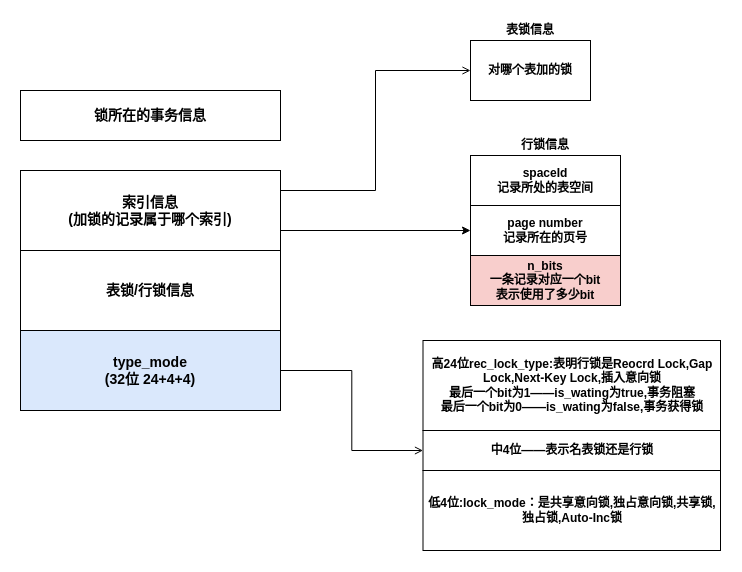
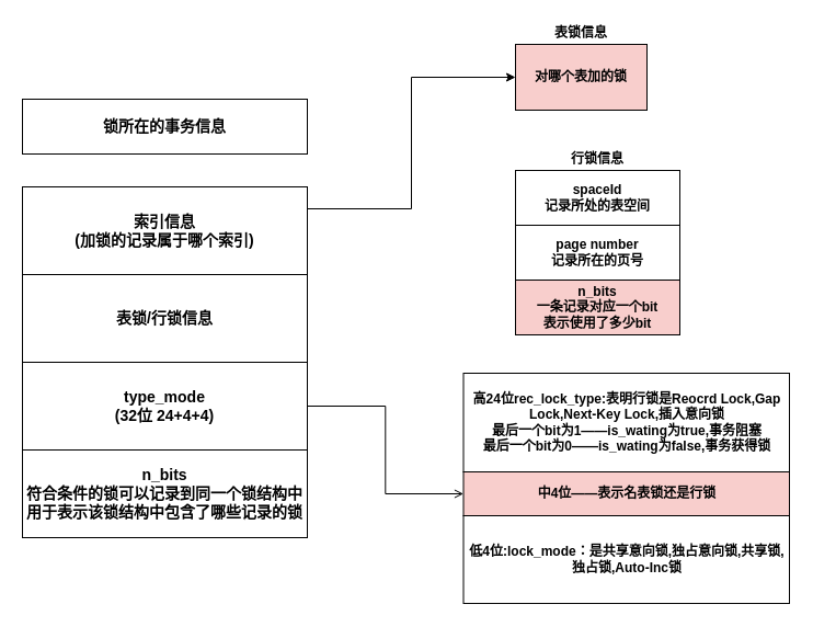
- <mxCell id="3" style="edgeStyle=orthogonalEdgeStyle;rounded=0;orthogonalLoop=1;jettySize=auto;html=1;exitX=1;exitY=0.25;exitDx=0;exitDy=0;entryX=0;entryY=0.5;entryDx=0;entryDy=0;endArrow=open;" parent="1" source="5" target="8" edge="1"><mxGeometry relative="1" as="geometry" /></mxCell>
+ <mxCell id="3" style="edgeStyle=orthogonalEdgeStyle;rounded=0;orthogonalLoop=1;jettySize=auto;html=1;exitX=1;exitY=0.25;exitDx=0;exitDy=0;entryX=0;entryY=0.5;entryDx=0;entryDy=0;" parent="1" source="5" target="8" edge="1"><mxGeometry relative="1" as="geometry" /></mxCell>
- <mxCell id="8" value="&lt;b&gt;对哪个表加的锁&lt;/b&gt;" style="rounded=0;whiteSpace=wrap;html=1;" parent="7" vertex="1"><mxGeometry y="20" width="120" height="60" as="geometry" /></mxCell>
+ <mxCell id="8" value="&lt;b&gt;对哪个表加的锁&lt;/b&gt;" style="rounded=0;whiteSpace=wrap;html=1;fillColor=#f8cecc;" parent="7" vertex="1"><mxGeometry y="20" width="120" height="60" as="geometry" /></mxCell>
- <mxCell id="4" style="edgeStyle=orthogonalEdgeStyle;rounded=0;orthogonalLoop=1;jettySize=auto;html=1;exitX=1;exitY=0.75;exitDx=0;exitDy=0;entryX=0;entryY=0.5;entryDx=0;entryDy=0;" parent="1" source="5" target="13" edge="1"><mxGeometry relative="1" as="geometry" /></mxCell>
- <mxCell id="16" value="&lt;b&gt;&lt;font style=&quot;font-size: 14px&quot;&gt;type_mode&lt;br&gt;(32位 24+4+4)&lt;br&gt;&lt;/font&gt;&lt;/b&gt;" style="rounded=0;whiteSpace=wrap;html=1;fillColor=#dae8fc;" parent="1" vertex="1"><mxGeometry x="20" y="330" width="260" height="80" as="geometry" /></mxCell>
+ <mxCell id="16" value="&lt;b&gt;&lt;font style=&quot;font-size: 14px&quot;&gt;type_mode&lt;br&gt;(32位 24+4+4)&lt;br&gt;&lt;/font&gt;&lt;/b&gt;" style="rounded=0;whiteSpace=wrap;html=1;" parent="1" vertex="1"><mxGeometry x="20" y="330" width="260" height="80" as="geometry" /></mxCell>
+ <mxCell id="20" value="&lt;b&gt;&lt;font style=&quot;font-size: 14px&quot;&gt;n_bits&lt;br&gt;符合条件的锁可以记录到同一个锁结构中&lt;br&gt;用于表示该锁结构中包含了哪些记录的锁&lt;br&gt;&lt;/font&gt;&lt;/b&gt;" style="rounded=0;whiteSpace=wrap;html=1;" parent="1" vertex="1"><mxGeometry x="20" y="410" width="260" height="80" as="geometry" /></mxCell>
- <mxCell id="19" value="&lt;b&gt;中4位——表示名表锁还是行锁&lt;/b&gt;" style="rounded=0;whiteSpace=wrap;html=1;" parent="1" vertex="1"><mxGeometry x="422.5" y="430" width="297.5" height="40" as="geometry" /></mxCell>
+ <mxCell id="19" value="&lt;b&gt;中4位——表示名表锁还是行锁&lt;/b&gt;" style="rounded=0;whiteSpace=wrap;html=1;fillColor=#f8cecc;" parent="1" vertex="1"><mxGeometry x="422.5" y="430" width="297.5" height="40" as="geometry" /></mxCell>
